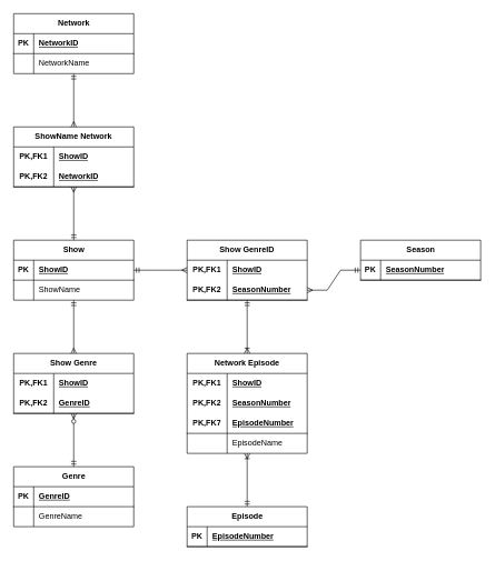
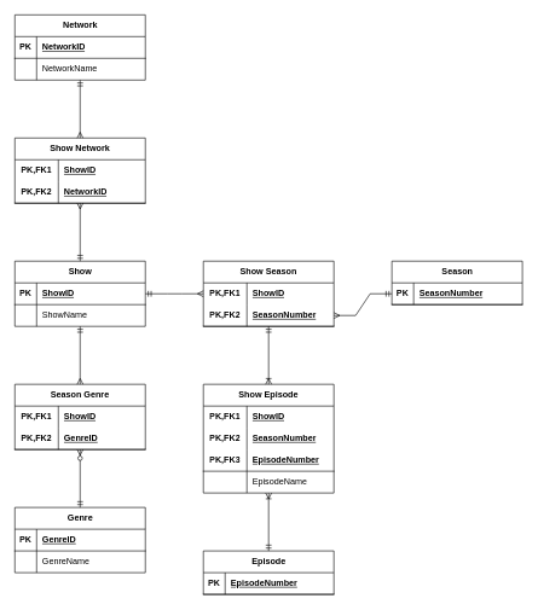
- <mxCell id="41" value="ShowName Network" style="shape=table;startSize=30;container=1;collapsible=1;childLayout=tableLayout;fixedRows=1;rowLines=0;fontStyle=1;align=center;resizeLast=1;html=1;whiteSpace=wrap;" parent="1" vertex="1"><mxGeometry x="20" y="190" width="180" height="90" as="geometry" /></mxCell>
+ <mxCell id="41" value="Show Network" style="shape=table;startSize=30;container=1;collapsible=1;childLayout=tableLayout;fixedRows=1;rowLines=0;fontStyle=1;align=center;resizeLast=1;html=1;whiteSpace=wrap;" parent="1" vertex="1"><mxGeometry x="20" y="190" width="180" height="90" as="geometry" /></mxCell>
- <mxCell id="9" value="Show GenreID" style="shape=table;startSize=30;container=1;collapsible=1;childLayout=tableLayout;fixedRows=1;rowLines=0;fontStyle=1;align=center;resizeLast=1;html=1;whiteSpace=wrap;" parent="1" vertex="1"><mxGeometry x="280" y="360" width="180" height="90" as="geometry" /></mxCell>
+ <mxCell id="9" value="Show Season" style="shape=table;startSize=30;container=1;collapsible=1;childLayout=tableLayout;fixedRows=1;rowLines=0;fontStyle=1;align=center;resizeLast=1;html=1;whiteSpace=wrap;" parent="1" vertex="1"><mxGeometry x="280" y="360" width="180" height="90" as="geometry" /></mxCell>
- <mxCell id="27" value="Show Genre" style="shape=table;startSize=30;container=1;collapsible=1;childLayout=tableLayout;fixedRows=1;rowLines=0;fontStyle=1;align=center;resizeLast=1;html=1;whiteSpace=wrap;" parent="1" vertex="1"><mxGeometry x="20" y="530" width="180" height="90" as="geometry" /></mxCell>
+ <mxCell id="27" value="Season Genre" style="shape=table;startSize=30;container=1;collapsible=1;childLayout=tableLayout;fixedRows=1;rowLines=0;fontStyle=1;align=center;resizeLast=1;html=1;whiteSpace=wrap;" parent="1" vertex="1"><mxGeometry x="20" y="530" width="180" height="90" as="geometry" /></mxCell>
- <mxCell id="54" value="Network Episode" style="shape=table;startSize=30;container=1;collapsible=1;childLayout=tableLayout;fixedRows=1;rowLines=0;fontStyle=1;align=center;resizeLast=1;html=1;whiteSpace=wrap;" vertex="1" parent="1"><mxGeometry x="280" y="530" width="180" height="150" as="geometry" /></mxCell>
+ <mxCell id="54" value="Show Episode" style="shape=table;startSize=30;container=1;collapsible=1;childLayout=tableLayout;fixedRows=1;rowLines=0;fontStyle=1;align=center;resizeLast=1;html=1;whiteSpace=wrap;" vertex="1" parent="1"><mxGeometry x="280" y="530" width="180" height="150" as="geometry" /></mxCell>
- <mxCell id="62" value="PK,FK7" style="shape=partialRectangle;connectable=0;fillColor=none;top=0;left=0;bottom=0;right=0;fontStyle=1;overflow=hidden;html=1;whiteSpace=wrap;" vertex="1" parent="61"><mxGeometry width="60" height="30" as="geometry"><mxRectangle width="60" height="30" as="alternateBounds" /></mxGeometry></mxCell>
+ <mxCell id="62" value="PK,FK3" style="shape=partialRectangle;connectable=0;fillColor=none;top=0;left=0;bottom=0;right=0;fontStyle=1;overflow=hidden;html=1;whiteSpace=wrap;" vertex="1" parent="61"><mxGeometry width="60" height="30" as="geometry"><mxRectangle width="60" height="30" as="alternateBounds" /></mxGeometry></mxCell>
